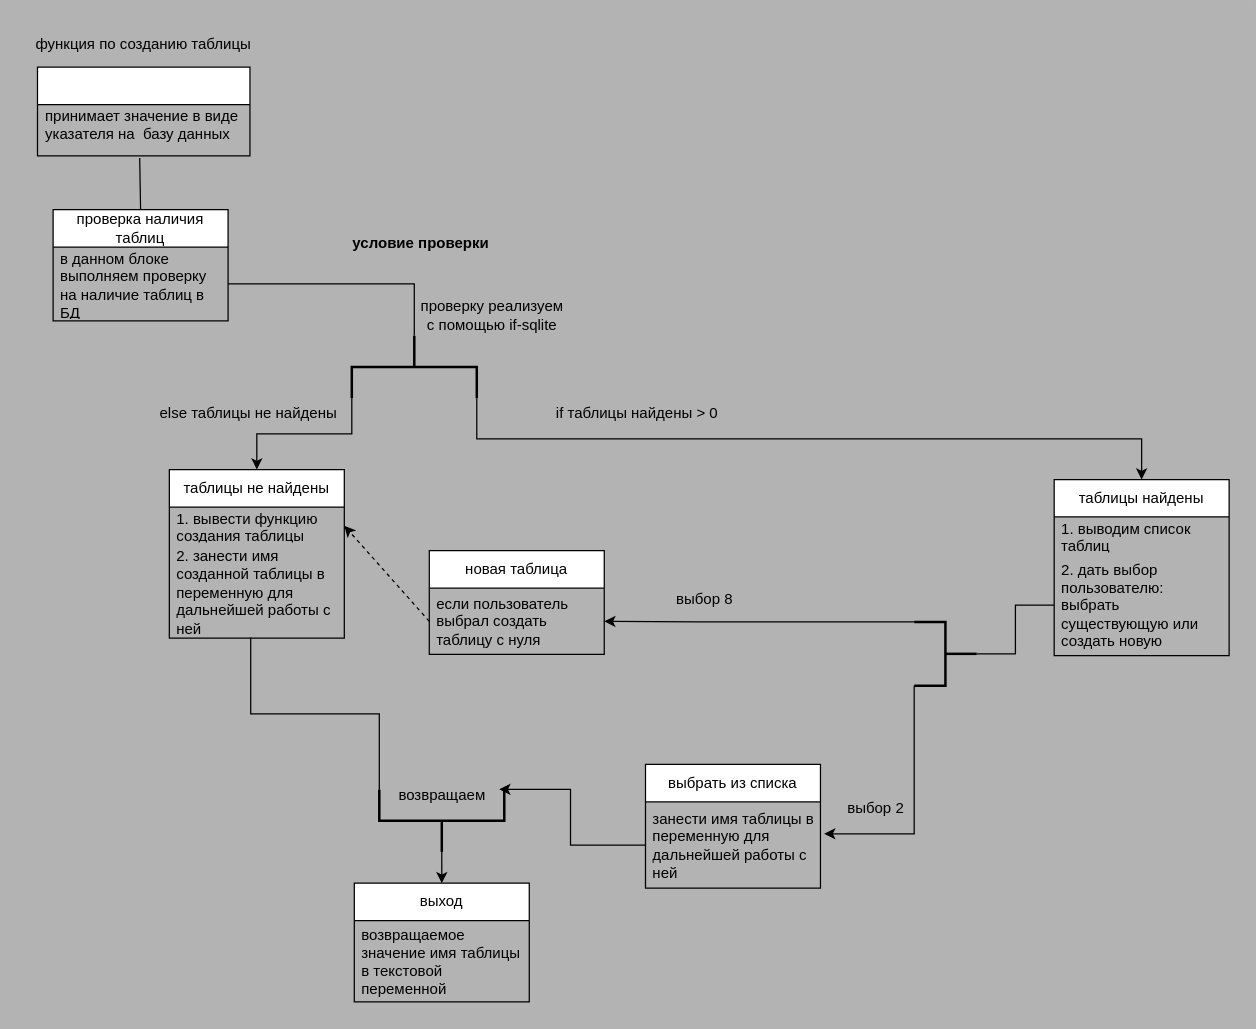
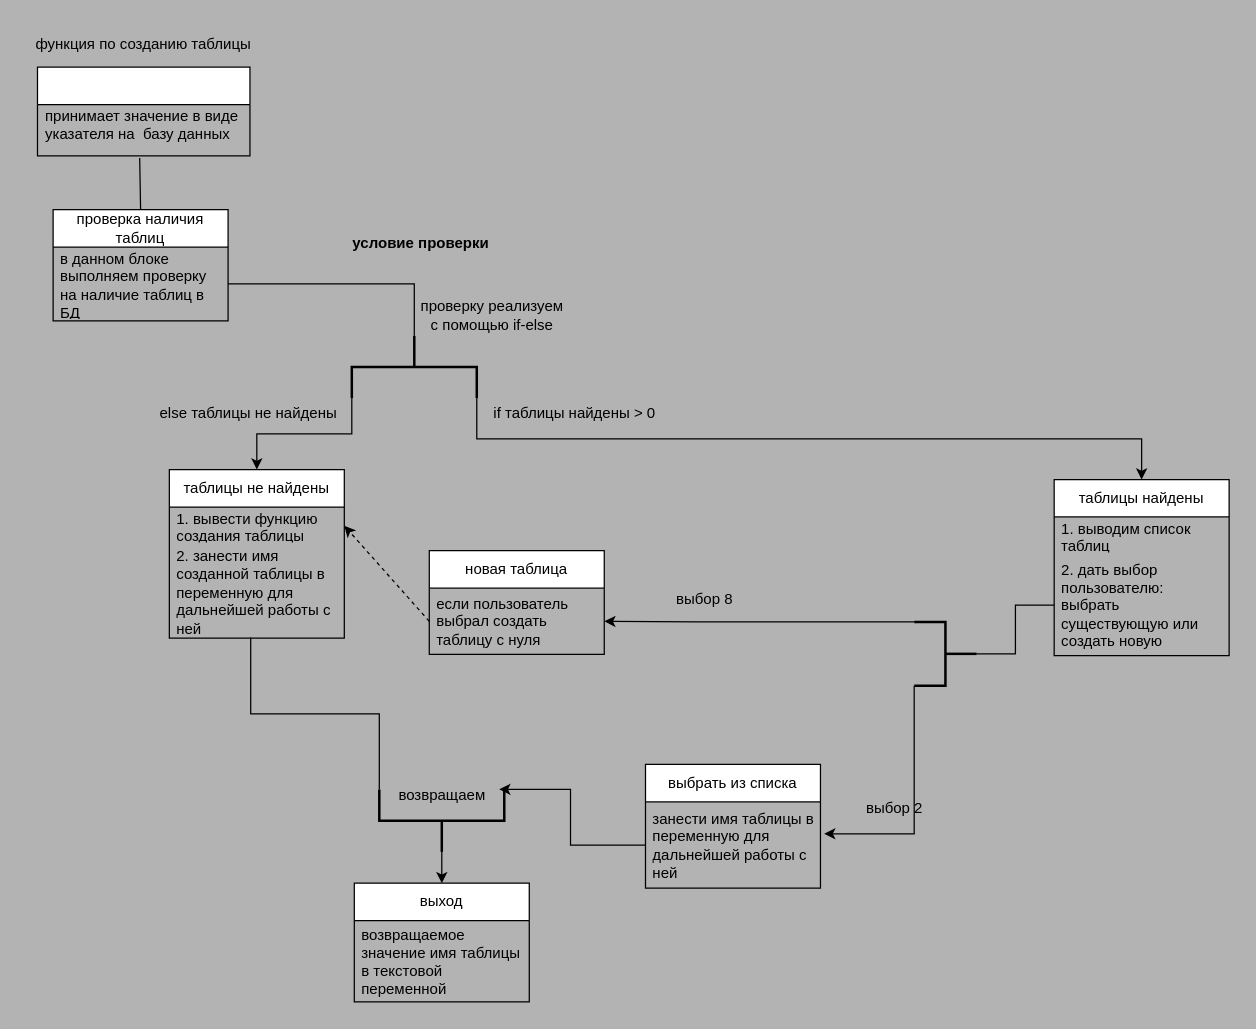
- <mxCell id="31" value="проверку реализуем&lt;div&gt;с помощью if-sqlite&lt;/div&gt;" style="text;html=1;align=center;verticalAlign=middle;resizable=0;points=[];autosize=1;strokeColor=none;fillColor=none;fontColor=#000000;" vertex="1" parent="1"><mxGeometry x="327" y="231" width="132" height="41" as="geometry" /></mxCell>
+ <mxCell id="31" value="проверку реализуем&lt;div&gt;с помощью if-else&lt;/div&gt;" style="text;html=1;align=center;verticalAlign=middle;resizable=0;points=[];autosize=1;strokeColor=none;fillColor=none;fontColor=#000000;" vertex="1" parent="1"><mxGeometry x="327" y="231" width="132" height="41" as="geometry" /></mxCell>
- <mxCell id="22" value="if таблицы найдены &amp;gt; 0" style="text;html=1;align=center;verticalAlign=middle;resizable=0;points=[];autosize=1;strokeColor=none;fillColor=none;fontColor=#000000;" vertex="1" parent="1"><mxGeometry x="435" y="317" width="148" height="26" as="geometry" /></mxCell>
+ <mxCell id="22" value="if таблицы найдены &amp;gt; 0" style="text;html=1;align=center;verticalAlign=middle;resizable=0;points=[];autosize=1;strokeColor=none;fillColor=none;fontColor=#000000;" vertex="1" parent="1"><mxGeometry x="385" y="317" width="148" height="26" as="geometry" /></mxCell>
- <mxCell id="40" value="выбор 2" style="text;html=1;align=center;verticalAlign=middle;resizable=0;points=[];autosize=1;strokeColor=none;fillColor=none;fontColor=#000000;" vertex="1" parent="1"><mxGeometry x="668" y="633" width="63" height="26" as="geometry" /></mxCell>
+ <mxCell id="40" value="выбор 2" style="text;html=1;align=center;verticalAlign=middle;resizable=0;points=[];autosize=1;strokeColor=none;fillColor=none;fontColor=#000000;" vertex="1" parent="1"><mxGeometry x="683" y="633" width="63" height="26" as="geometry" /></mxCell>
